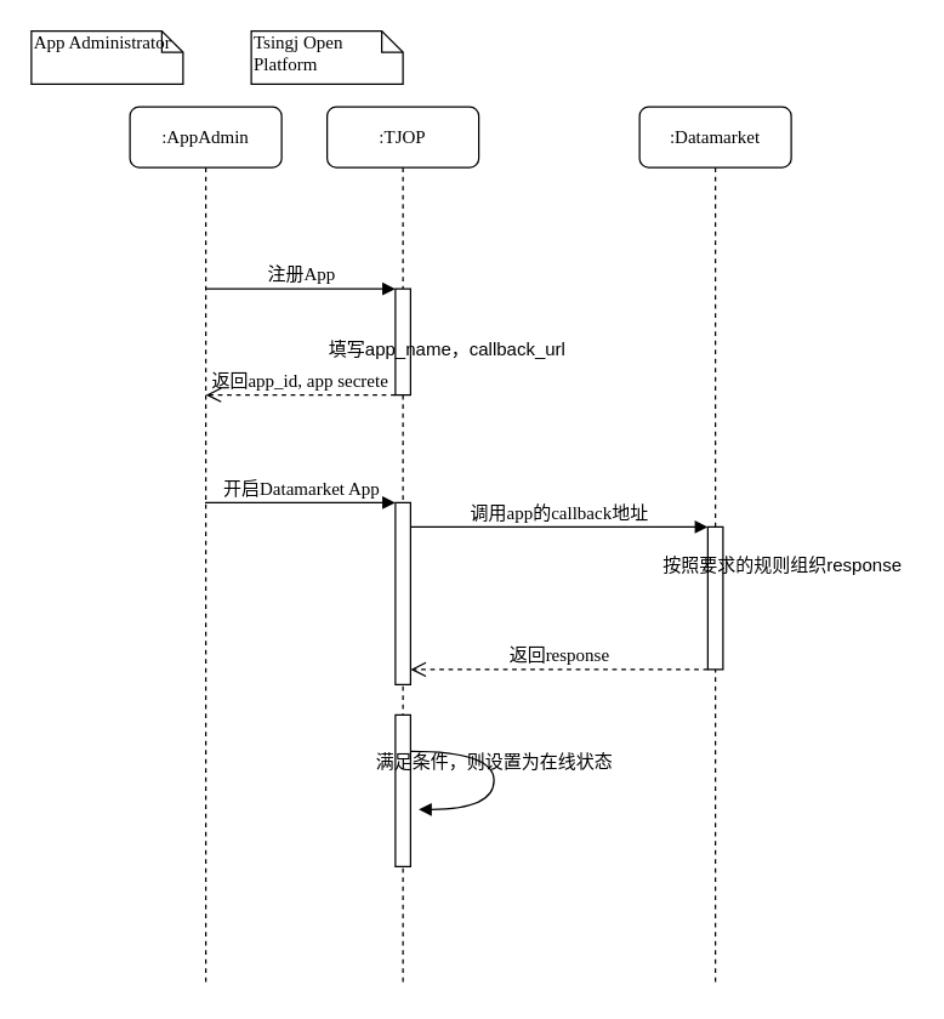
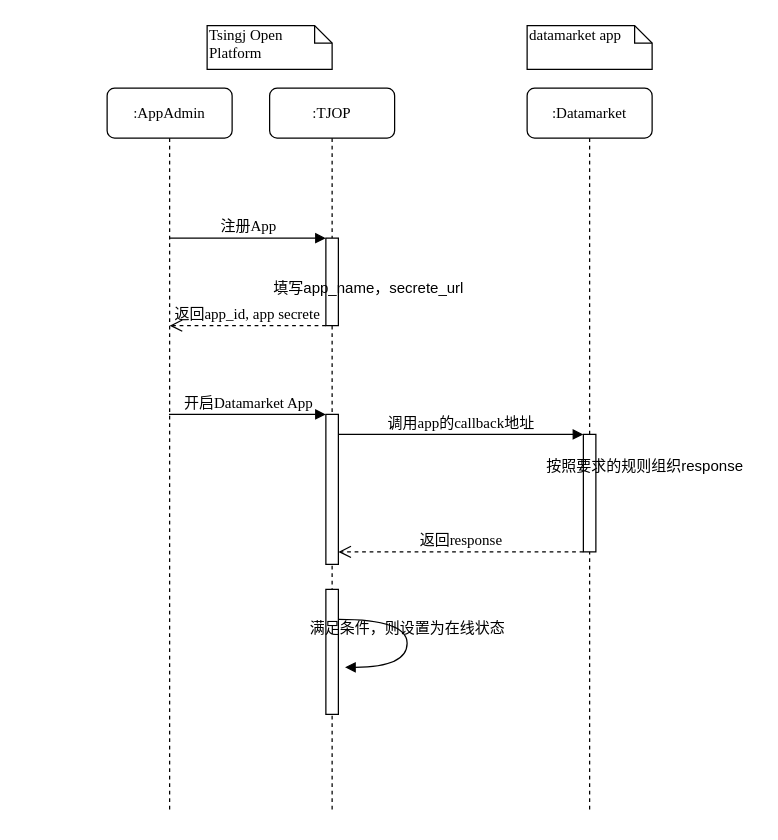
- <mxCell id="13" value="App Administrator" style="shape=note;whiteSpace=wrap;html=1;size=14;verticalAlign=top;align=left;spacingTop=-6;rounded=0;shadow=0;comic=0;labelBackgroundColor=none;strokeWidth=1;fontFamily=Verdana;fontSize=12" vertex="1" parent="1"><mxGeometry x="20" y="20" width="100" height="35" as="geometry" /></mxCell>
+ <mxCell id="11" value="datamarket app" style="shape=note;whiteSpace=wrap;html=1;size=14;verticalAlign=top;align=left;spacingTop=-6;rounded=0;shadow=0;comic=0;labelBackgroundColor=none;strokeWidth=1;fontFamily=Verdana;fontSize=12" parent="1" vertex="1"><mxGeometry x="421" y="20" width="100" height="35" as="geometry" /></mxCell>
- <mxCell id="19" value="填写app_name，callback_url" style="text;html=1;align=center;verticalAlign=middle;resizable=0;points=[];autosize=1;" vertex="1" parent="1"><mxGeometry x="209" y="220" width="170" height="20" as="geometry" /></mxCell>
+ <mxCell id="19" value="填写app_name，secrete_url" style="text;html=1;align=center;verticalAlign=middle;resizable=0;points=[];autosize=1;" vertex="1" parent="1"><mxGeometry x="209" y="220" width="170" height="20" as="geometry" /></mxCell>
